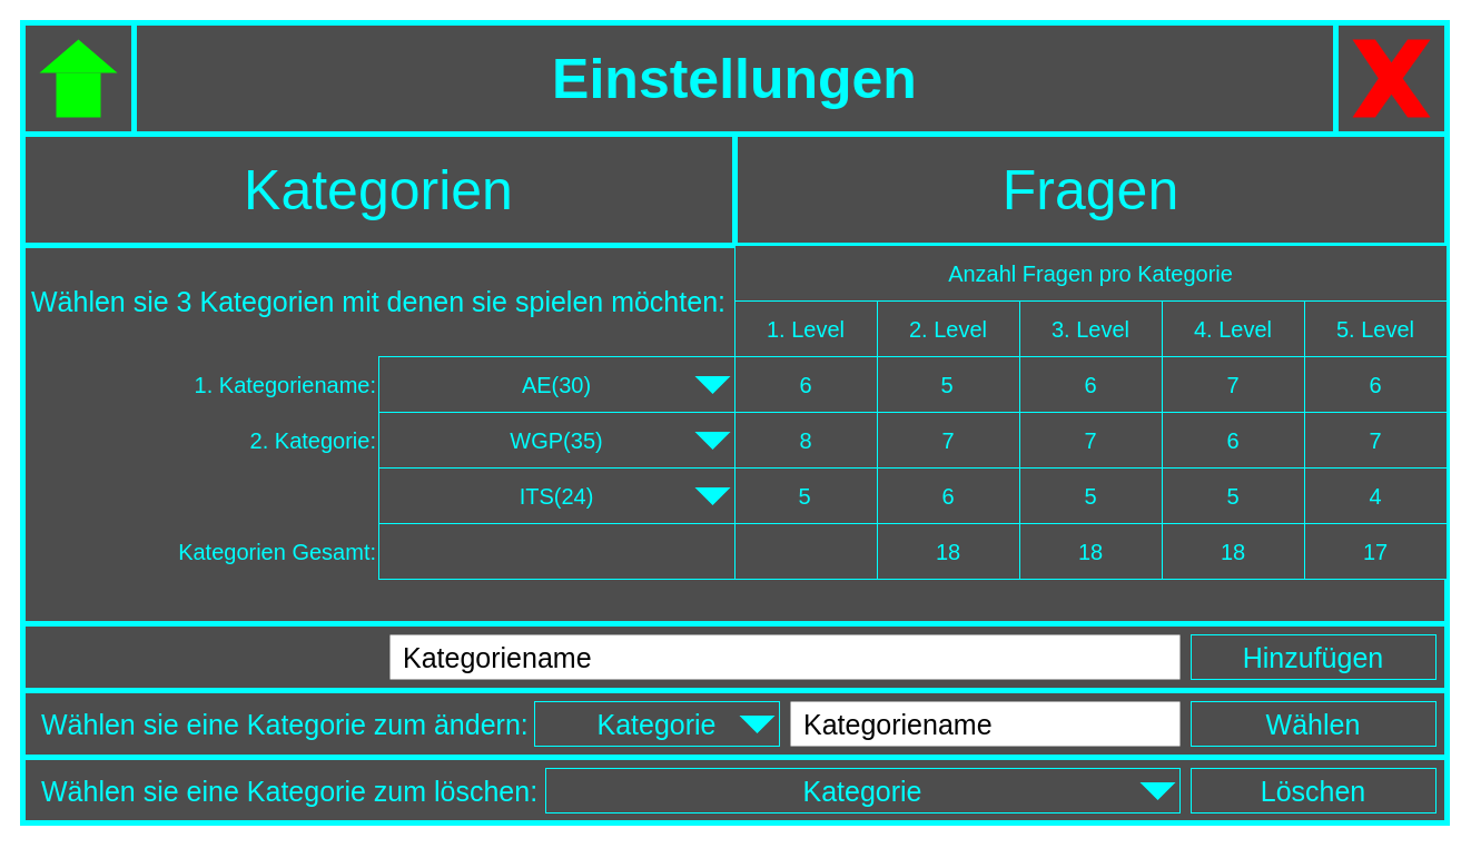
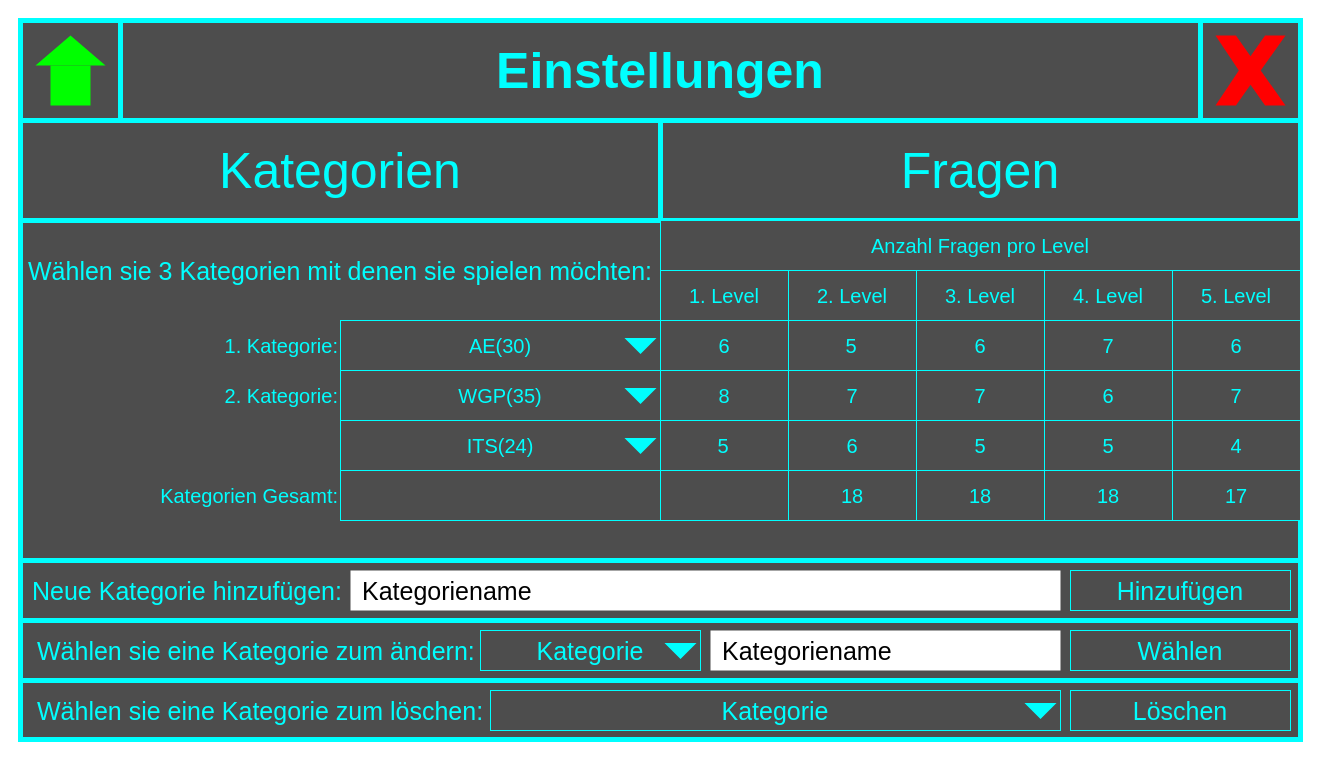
- <mxCell id="24" value="&lt;div align=&quot;center&quot;&gt;&lt;font style=&quot;font-size: 20px&quot; color=&quot;#00FFFF&quot;&gt;Anzahl Fragen pro Kategorie&lt;br&gt;&lt;/font&gt;&lt;/div&gt;" style="text;html=1;strokeColor=none;fillColor=none;align=center;verticalAlign=middle;whiteSpace=wrap;rounded=0;" parent="1" vertex="1"><mxGeometry x="660" y="220" width="640" height="50" as="geometry" /></mxCell>
+ <mxCell id="24" value="&lt;div align=&quot;center&quot;&gt;&lt;font style=&quot;font-size: 20px&quot; color=&quot;#00FFFF&quot;&gt;Anzahl Fragen pro Level&lt;br&gt;&lt;/font&gt;&lt;/div&gt;" style="text;html=1;strokeColor=none;fillColor=none;align=center;verticalAlign=middle;whiteSpace=wrap;rounded=0;" parent="1" vertex="1"><mxGeometry x="660" y="220" width="640" height="50" as="geometry" /></mxCell>
- <mxCell id="16" value="&lt;div align=&quot;right&quot;&gt;&lt;font style=&quot;font-size: 20px&quot; color=&quot;#00FFFF&quot;&gt;1. Kategoriename:&lt;/font&gt;&lt;/div&gt;" style="text;html=1;strokeColor=none;fillColor=none;align=right;verticalAlign=middle;whiteSpace=wrap;rounded=0;" parent="1" vertex="1"><mxGeometry x="20" y="320" width="320" height="50" as="geometry" /></mxCell>
+ <mxCell id="16" value="&lt;div align=&quot;right&quot;&gt;&lt;font style=&quot;font-size: 20px&quot; color=&quot;#00FFFF&quot;&gt;1. Kategorie:&lt;/font&gt;&lt;/div&gt;" style="text;html=1;strokeColor=none;fillColor=none;align=right;verticalAlign=middle;whiteSpace=wrap;rounded=0;" parent="1" vertex="1"><mxGeometry x="20" y="320" width="320" height="50" as="geometry" /></mxCell>
+ <mxCell id="79" value="Neue Kategorie hinzufügen:" style="text;html=1;strokeColor=none;fillColor=none;align=left;verticalAlign=middle;whiteSpace=wrap;rounded=0;fontColor=#00FFFF;fontSize=25;" vertex="1" parent="1"><mxGeometry x="30" y="560" width="320" height="60" as="geometry" /></mxCell>
